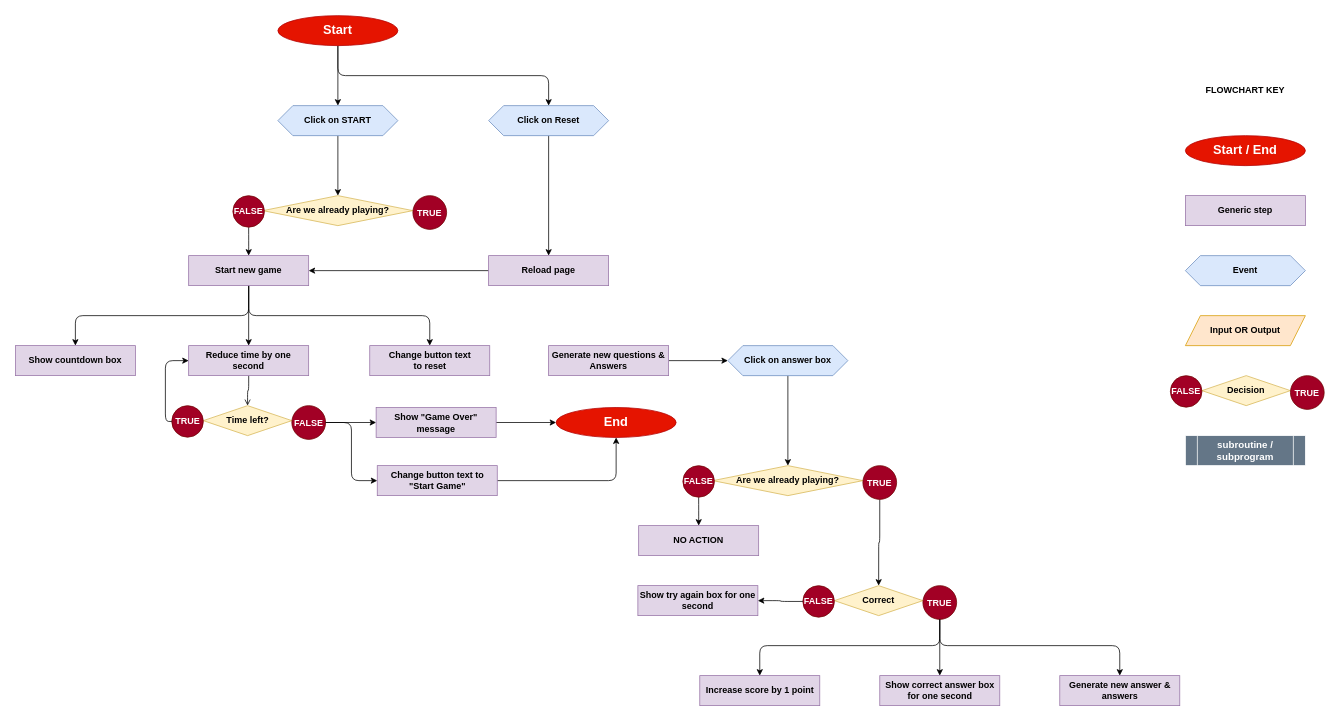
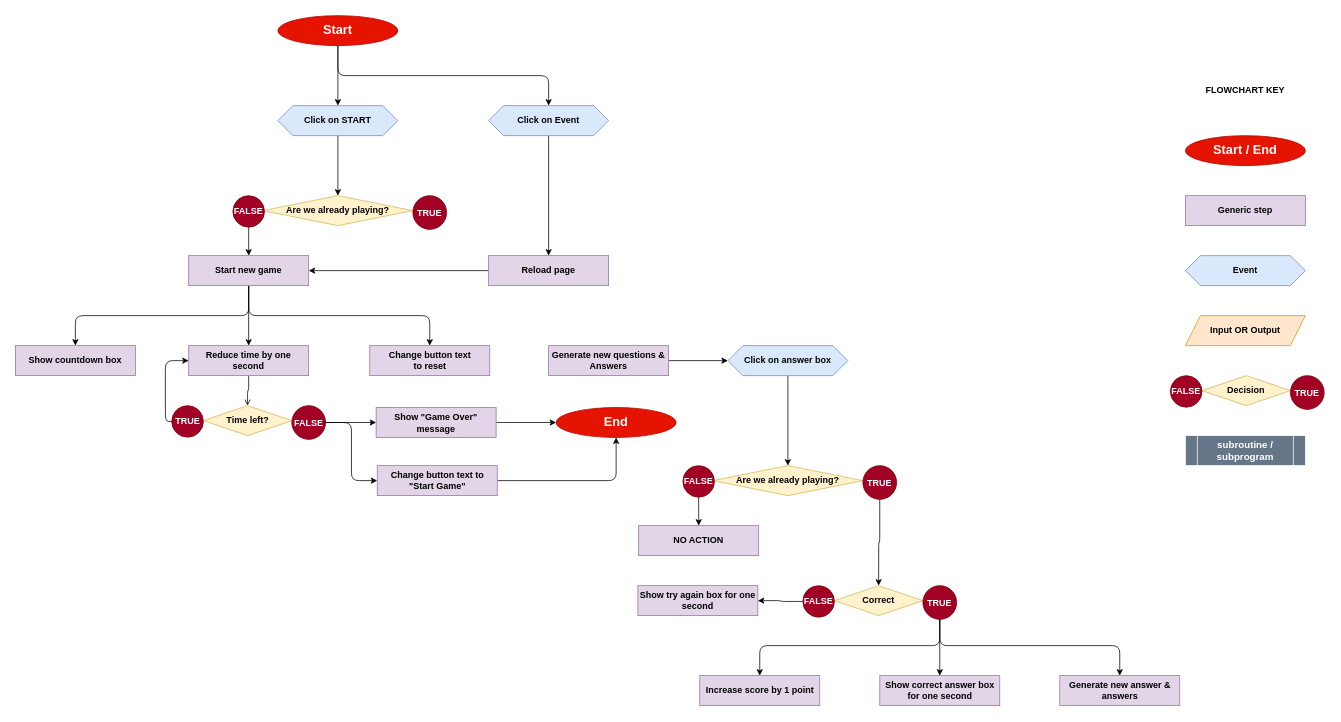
- <mxCell id="42" value="&lt;b&gt;Click on Reset&lt;/b&gt;" style="shape=hexagon;perimeter=hexagonPerimeter2;whiteSpace=wrap;html=1;fixedSize=1;fillColor=#dae8fc;strokeColor=#6c8ebf;fontColor=#000000;" vertex="1" parent="1"><mxGeometry x="651" y="140" width="160" height="40" as="geometry" /></mxCell>
+ <mxCell id="42" value="&lt;b&gt;Click on Event&lt;/b&gt;" style="shape=hexagon;perimeter=hexagonPerimeter2;whiteSpace=wrap;html=1;fixedSize=1;fillColor=#dae8fc;strokeColor=#6c8ebf;fontColor=#000000;" vertex="1" parent="1"><mxGeometry x="651" y="140" width="160" height="40" as="geometry" /></mxCell>
